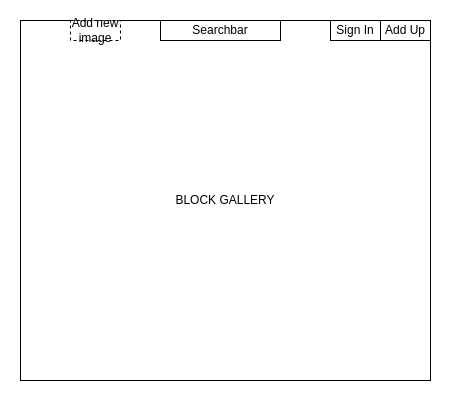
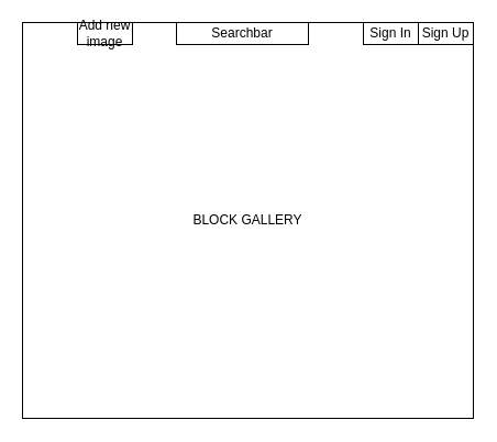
- <mxCell id="5" value="Add new image" style="rounded=0;whiteSpace=wrap;html=1;dashed=1;" vertex="1" parent="1"><mxGeometry x="70" y="20" width="50" height="20" as="geometry" /></mxCell>
+ <mxCell id="5" value="Add new image" style="rounded=0;whiteSpace=wrap;html=1;" vertex="1" parent="1"><mxGeometry x="70" y="20" width="50" height="20" as="geometry" /></mxCell>
- <mxCell id="4" value="Add Up" style="rounded=0;whiteSpace=wrap;html=1;" vertex="1" parent="1"><mxGeometry x="380" y="20" width="50" height="20" as="geometry" /></mxCell>
+ <mxCell id="4" value="Sign Up" style="rounded=0;whiteSpace=wrap;html=1;" vertex="1" parent="1"><mxGeometry x="380" y="20" width="50" height="20" as="geometry" /></mxCell>
